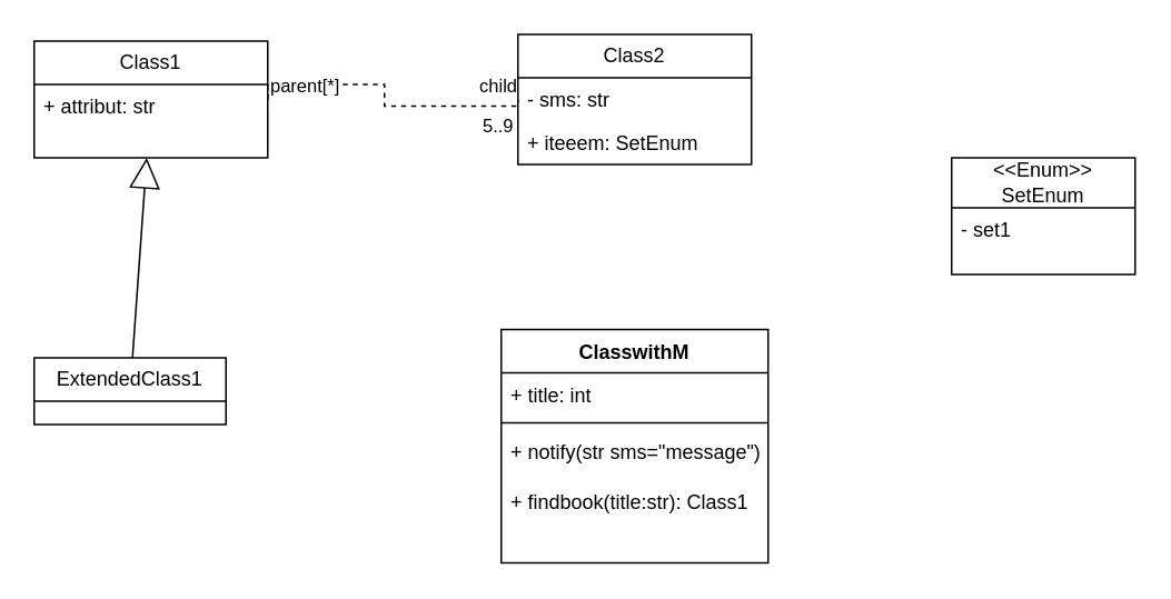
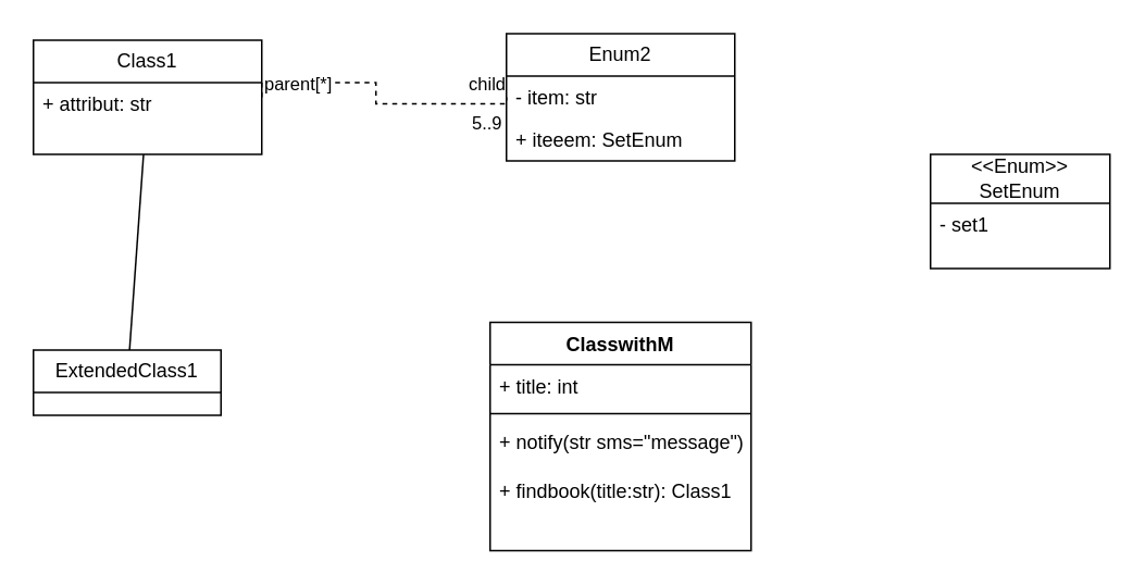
- <mxCell id="4" value="Class2" style="swimlane;fontStyle=0;childLayout=stackLayout;horizontal=1;startSize=26;fillColor=none;horizontalStack=0;resizeParent=1;resizeParentMax=0;resizeLast=0;collapsible=1;marginBottom=0;whiteSpace=wrap;html=1;" parent="1" vertex="1"><mxGeometry x="310" y="20" width="140" height="78" as="geometry" /></mxCell>
+ <mxCell id="4" value="Enum2" style="swimlane;fontStyle=0;childLayout=stackLayout;horizontal=1;startSize=26;fillColor=none;horizontalStack=0;resizeParent=1;resizeParentMax=0;resizeLast=0;collapsible=1;marginBottom=0;whiteSpace=wrap;html=1;" parent="1" vertex="1"><mxGeometry x="310" y="20" width="140" height="78" as="geometry" /></mxCell>
- <mxCell id="5" value="- sms: str" style="text;strokeColor=none;fillColor=none;align=left;verticalAlign=top;spacingLeft=4;spacingRight=4;overflow=hidden;rotatable=0;points=[[0,0.5],[1,0.5]];portConstraint=eastwest;" parent="4" vertex="1"><mxGeometry y="26" width="140" height="26" as="geometry" /></mxCell>
+ <mxCell id="5" value="- item: str" style="text;strokeColor=none;fillColor=none;align=left;verticalAlign=top;spacingLeft=4;spacingRight=4;overflow=hidden;rotatable=0;points=[[0,0.5],[1,0.5]];portConstraint=eastwest;" parent="4" vertex="1"><mxGeometry y="26" width="140" height="26" as="geometry" /></mxCell>
- <mxCell id="13" value="" style="endArrow=block;endSize=16;endFill=0;html=1;rounded=0;" parent="1" source="14" target="2" edge="1"><mxGeometry width="160" relative="1" as="geometry"><mxPoint x="60" y="194" as="sourcePoint" /><mxPoint x="190" y="194" as="targetPoint" /></mxGeometry></mxCell>
+ <mxCell id="13" value="" style="endArrow=none;endSize=16;endFill=0;html=1;rounded=0;" parent="1" source="14" target="2" edge="1"><mxGeometry width="160" relative="1" as="geometry"><mxPoint x="60" y="194" as="sourcePoint" /><mxPoint x="190" y="194" as="targetPoint" /></mxGeometry></mxCell>
